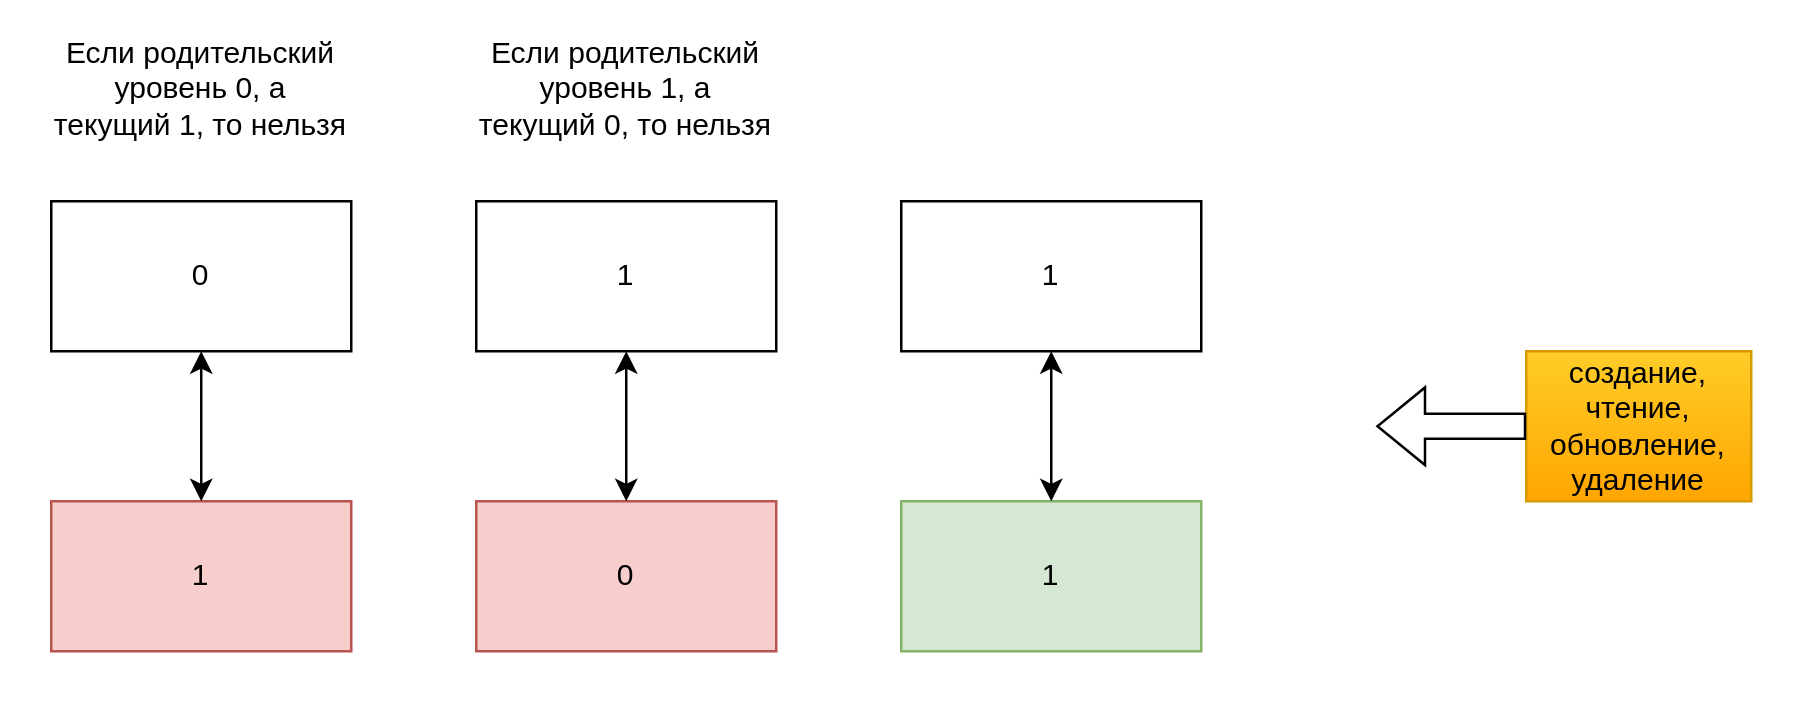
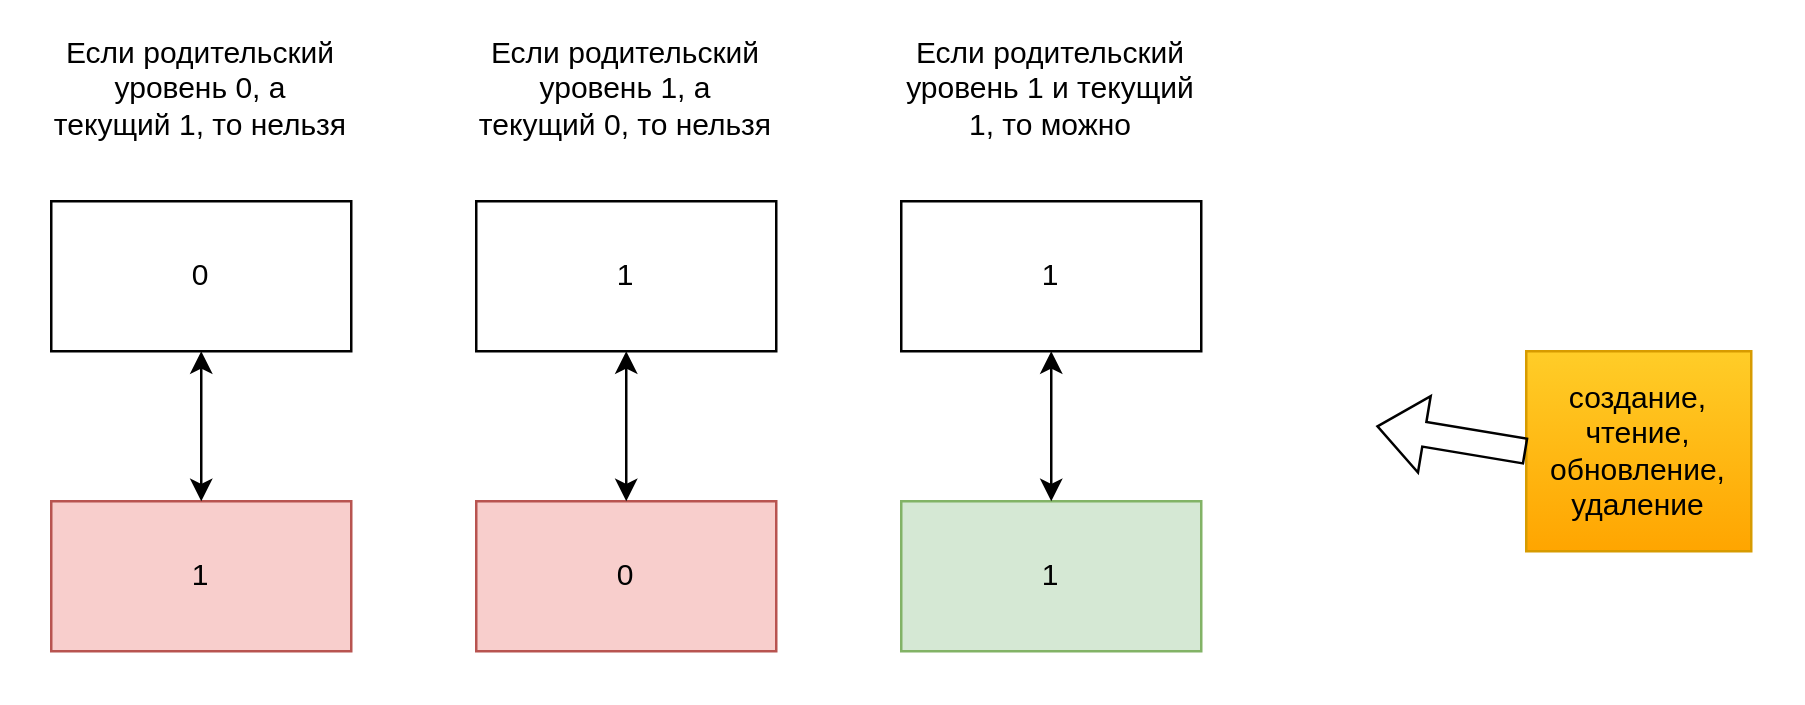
+ <mxCell id="15" value="Если родительский уровень 1 и текущий 1, то можно" style="text;html=1;align=center;verticalAlign=middle;whiteSpace=wrap;rounded=0;" vertex="1" parent="1"><mxGeometry x="360" y="20" width="120" height="30" as="geometry" /></mxCell>
- <mxCell id="11" value="создание,&lt;div&gt;чтение,&lt;/div&gt;&lt;div&gt;обновление, удаление&lt;/div&gt;" style="rounded=0;whiteSpace=wrap;html=1;align=center;fillColor=#ffcd28;strokeColor=#d79b00;gradientColor=#ffa500;" vertex="1" parent="1"><mxGeometry x="610" y="140" width="90" height="60" as="geometry" /></mxCell>
+ <mxCell id="11" value="создание,&lt;div&gt;чтение,&lt;/div&gt;&lt;div&gt;обновление, удаление&lt;/div&gt;" style="rounded=0;whiteSpace=wrap;html=1;align=center;fillColor=#ffcd28;strokeColor=#d79b00;gradientColor=#ffa500;" vertex="1" parent="1"><mxGeometry x="610" y="140" width="90" height="80" as="geometry" /></mxCell>
